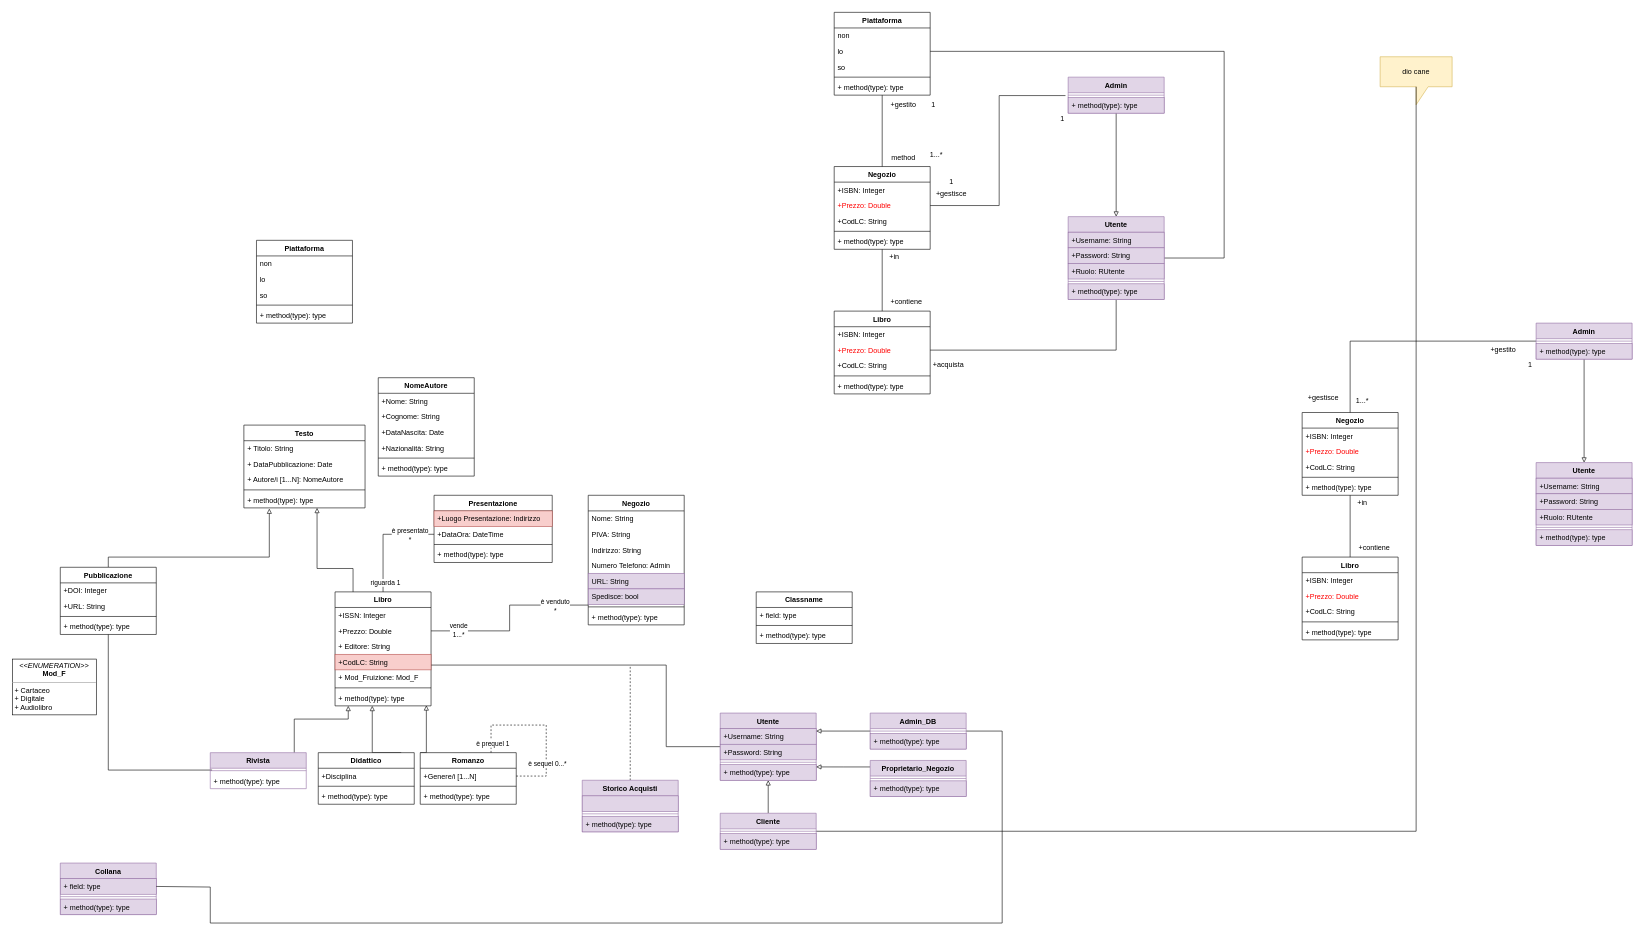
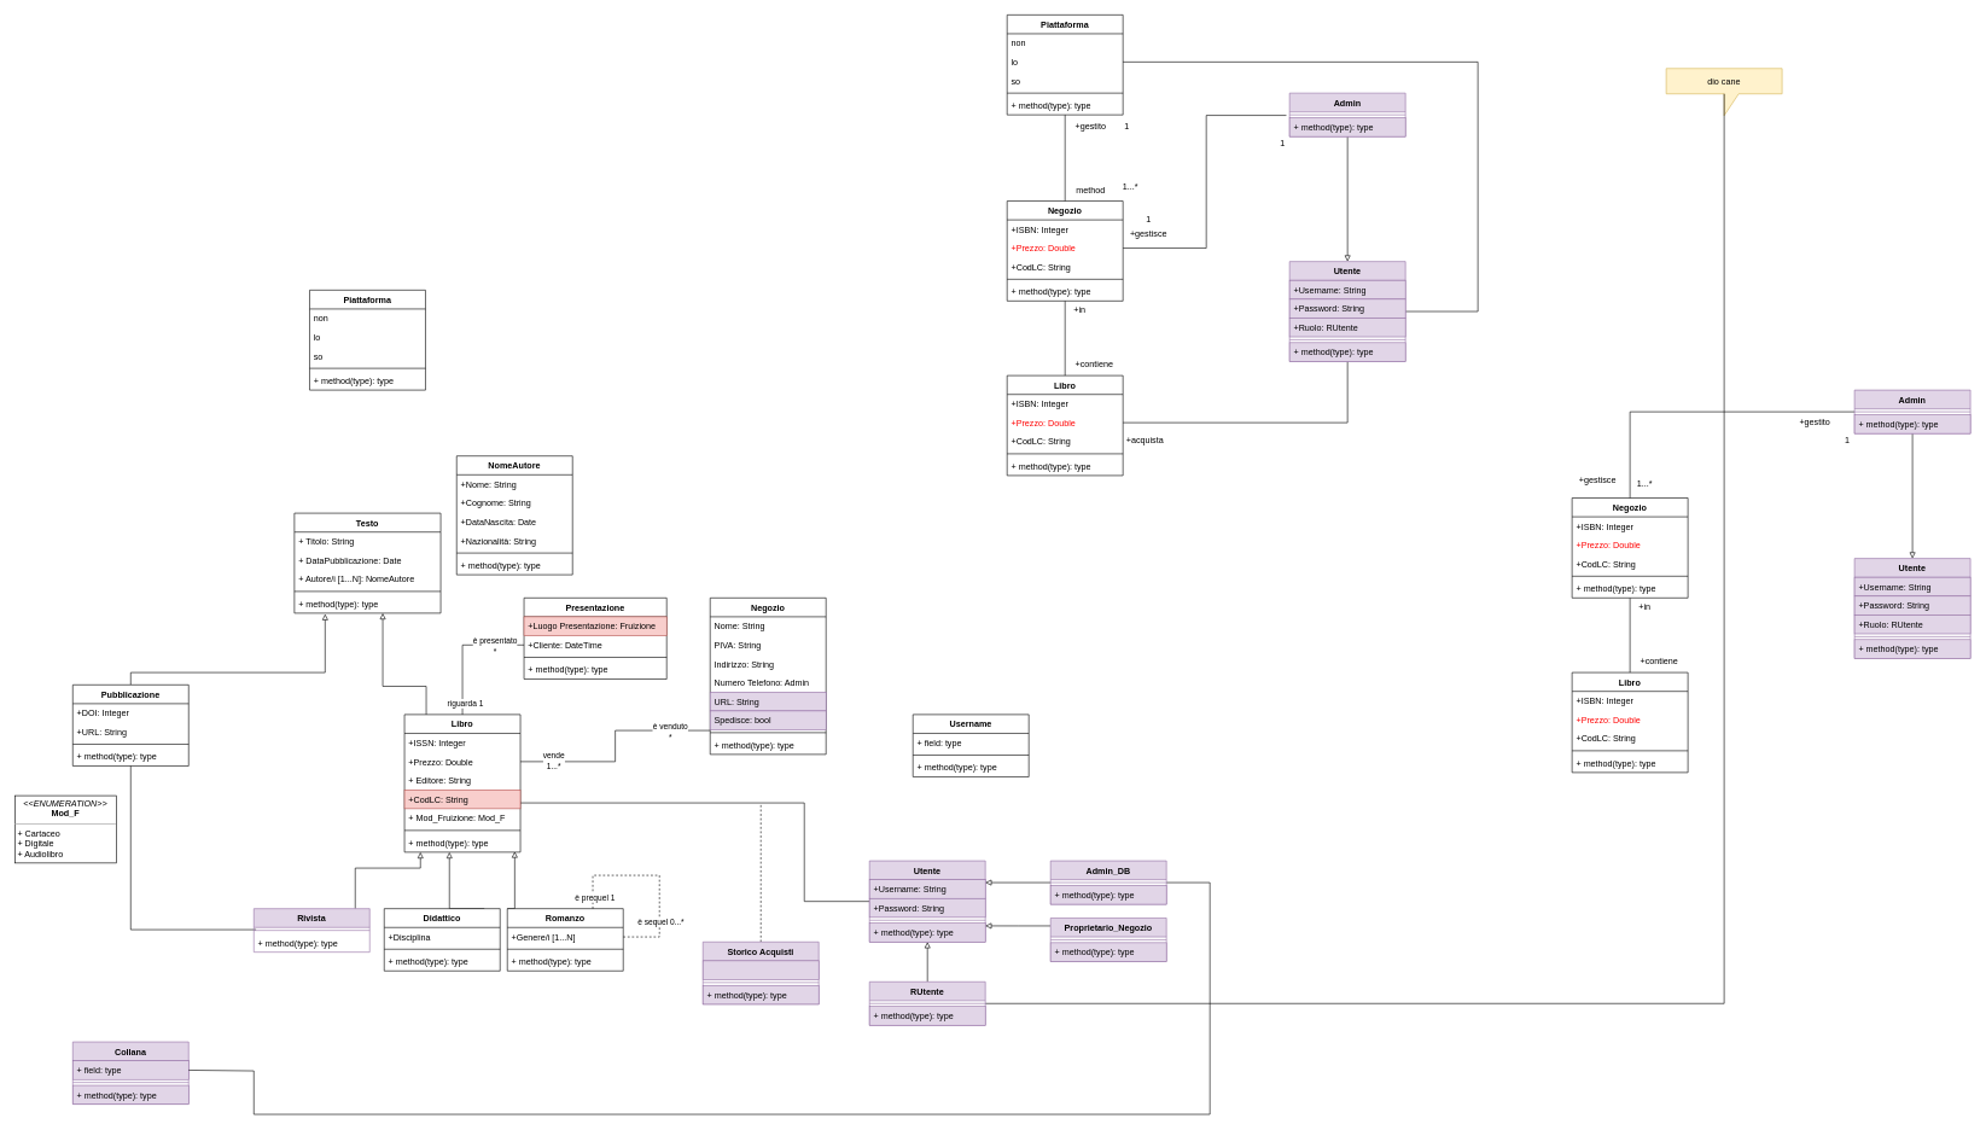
- <mxCell id="146" value="dio cane" style="shape=callout;whiteSpace=wrap;html=1;perimeter=calloutPerimeter;fontSize=12;fillColor=#fff2cc;strokeColor=#d6b656;" parent="1" vertex="1"><mxGeometry x="2300" y="94" width="120" height="80" as="geometry" /></mxCell>
+ <mxCell id="146" value="dio cane" style="shape=callout;whiteSpace=wrap;html=1;perimeter=calloutPerimeter;fontSize=12;fillColor=#fff2cc;strokeColor=#d6b656;" parent="1" vertex="1"><mxGeometry x="2300" y="94" width="160" height="65" as="geometry" /></mxCell>
- <mxCell id="44" value="+Luogo Presentazione: Indirizzo" style="text;strokeColor=#b85450;fillColor=#f8cecc;align=left;verticalAlign=top;spacingLeft=4;spacingRight=4;overflow=hidden;rotatable=0;points=[[0,0.5],[1,0.5]];portConstraint=eastwest;fontSize=12;" parent="43" vertex="1"><mxGeometry y="26" width="197" height="26" as="geometry" /></mxCell>
+ <mxCell id="44" value="+Luogo Presentazione: Fruizione" style="text;strokeColor=#b85450;fillColor=#f8cecc;align=left;verticalAlign=top;spacingLeft=4;spacingRight=4;overflow=hidden;rotatable=0;points=[[0,0.5],[1,0.5]];portConstraint=eastwest;fontSize=12;" parent="43" vertex="1"><mxGeometry y="26" width="197" height="26" as="geometry" /></mxCell>
- <mxCell id="45" value="+DataOra: DateTime" style="text;strokeColor=none;fillColor=none;align=left;verticalAlign=top;spacingLeft=4;spacingRight=4;overflow=hidden;rotatable=0;points=[[0,0.5],[1,0.5]];portConstraint=eastwest;fontSize=12;fontColor=#000000;" parent="43" vertex="1"><mxGeometry y="52" width="197" height="26" as="geometry" /></mxCell>
+ <mxCell id="45" value="+Cliente: DateTime" style="text;strokeColor=none;fillColor=none;align=left;verticalAlign=top;spacingLeft=4;spacingRight=4;overflow=hidden;rotatable=0;points=[[0,0.5],[1,0.5]];portConstraint=eastwest;fontSize=12;fontColor=#000000;" parent="43" vertex="1"><mxGeometry y="52" width="197" height="26" as="geometry" /></mxCell>
- <mxCell id="178" value="Classname" style="swimlane;fontStyle=1;align=center;verticalAlign=top;childLayout=stackLayout;horizontal=1;startSize=26;horizontalStack=0;resizeParent=1;resizeParentMax=0;resizeLast=0;collapsible=1;marginBottom=0;fontSize=12;fontColor=#000000;" parent="1" vertex="1"><mxGeometry x="1260" y="986" width="160" height="86" as="geometry" /></mxCell>
+ <mxCell id="178" value="Username" style="swimlane;fontStyle=1;align=center;verticalAlign=top;childLayout=stackLayout;horizontal=1;startSize=26;horizontalStack=0;resizeParent=1;resizeParentMax=0;resizeLast=0;collapsible=1;marginBottom=0;fontSize=12;fontColor=#000000;" parent="1" vertex="1"><mxGeometry x="1260" y="986" width="160" height="86" as="geometry" /></mxCell>
- <mxCell id="175" value="Cliente" style="swimlane;fontStyle=1;align=center;verticalAlign=top;childLayout=stackLayout;horizontal=1;startSize=26;horizontalStack=0;resizeParent=1;resizeParentMax=0;resizeLast=0;collapsible=1;marginBottom=0;fontSize=12;fillColor=#e1d5e7;strokeColor=#9673a6;" parent="1" vertex="1"><mxGeometry x="1200" y="1355" width="160" height="60" as="geometry" /></mxCell>
+ <mxCell id="175" value="RUtente" style="swimlane;fontStyle=1;align=center;verticalAlign=top;childLayout=stackLayout;horizontal=1;startSize=26;horizontalStack=0;resizeParent=1;resizeParentMax=0;resizeLast=0;collapsible=1;marginBottom=0;fontSize=12;fillColor=#e1d5e7;strokeColor=#9673a6;" parent="1" vertex="1"><mxGeometry x="1200" y="1355" width="160" height="60" as="geometry" /></mxCell>
